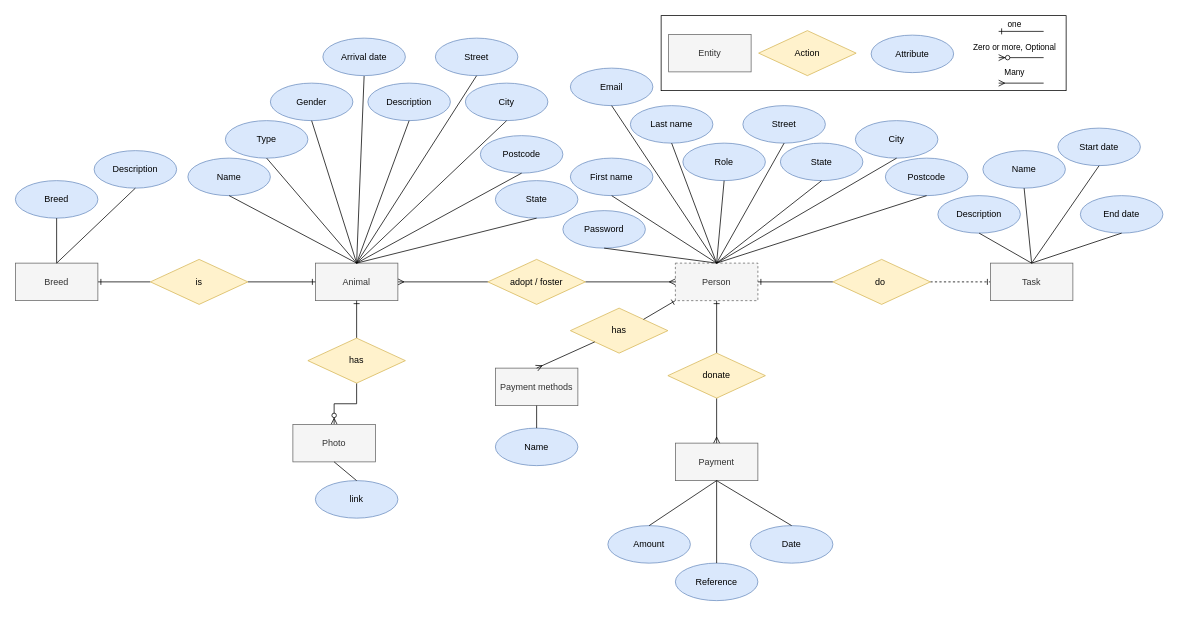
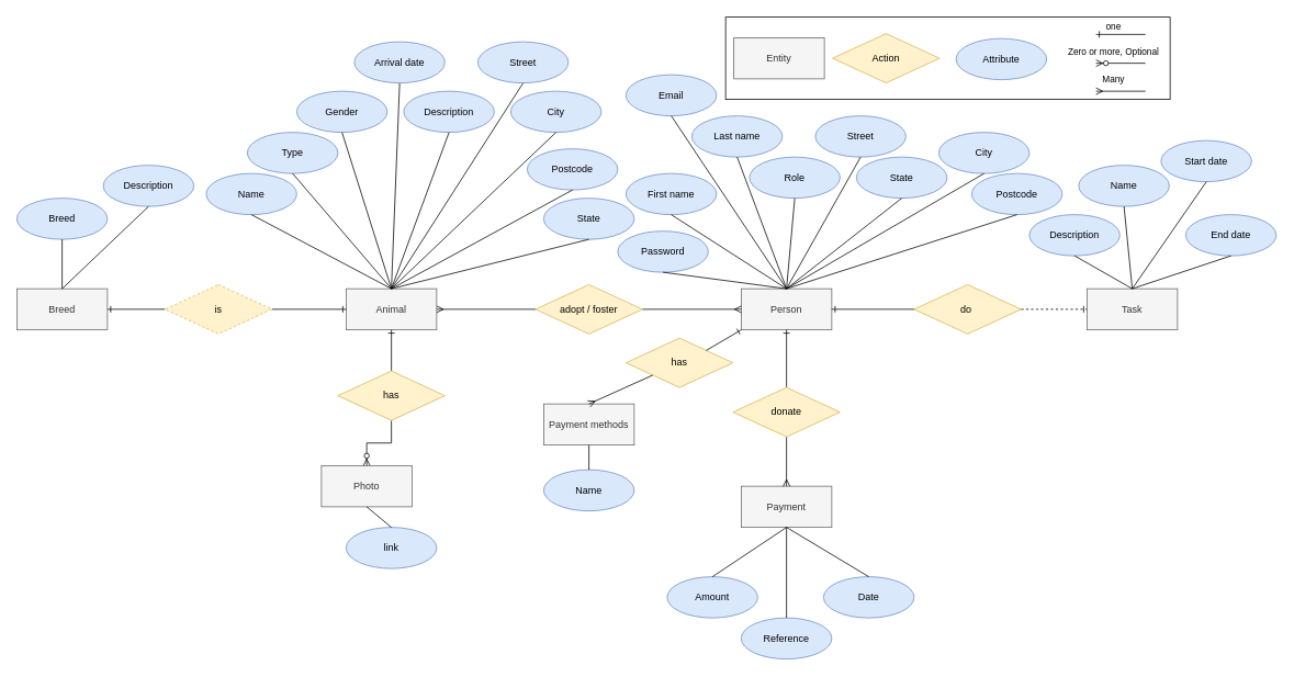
- <mxCell id="90" value="is" style="rhombus;whiteSpace=wrap;html=1;fillColor=#fff2cc;strokeColor=#d6b656;" parent="1" vertex="1"><mxGeometry x="200" y="345" width="130" height="60" as="geometry" /></mxCell>
+ <mxCell id="90" value="is" style="rhombus;whiteSpace=wrap;html=1;fillColor=#fff2cc;strokeColor=#d6b656;dashed=1;" parent="1" vertex="1"><mxGeometry x="200" y="345" width="130" height="60" as="geometry" /></mxCell>
- <mxCell id="13" value="Person" style="rounded=0;whiteSpace=wrap;html=1;fillColor=#f5f5f5;strokeColor=#666666;fontColor=#333333;dashed=1;" parent="1" vertex="1"><mxGeometry x="900" y="350" width="110" height="50" as="geometry" /></mxCell>
+ <mxCell id="13" value="Person" style="rounded=0;whiteSpace=wrap;html=1;fillColor=#f5f5f5;strokeColor=#666666;fontColor=#333333;" parent="1" vertex="1"><mxGeometry x="900" y="350" width="110" height="50" as="geometry" /></mxCell>
